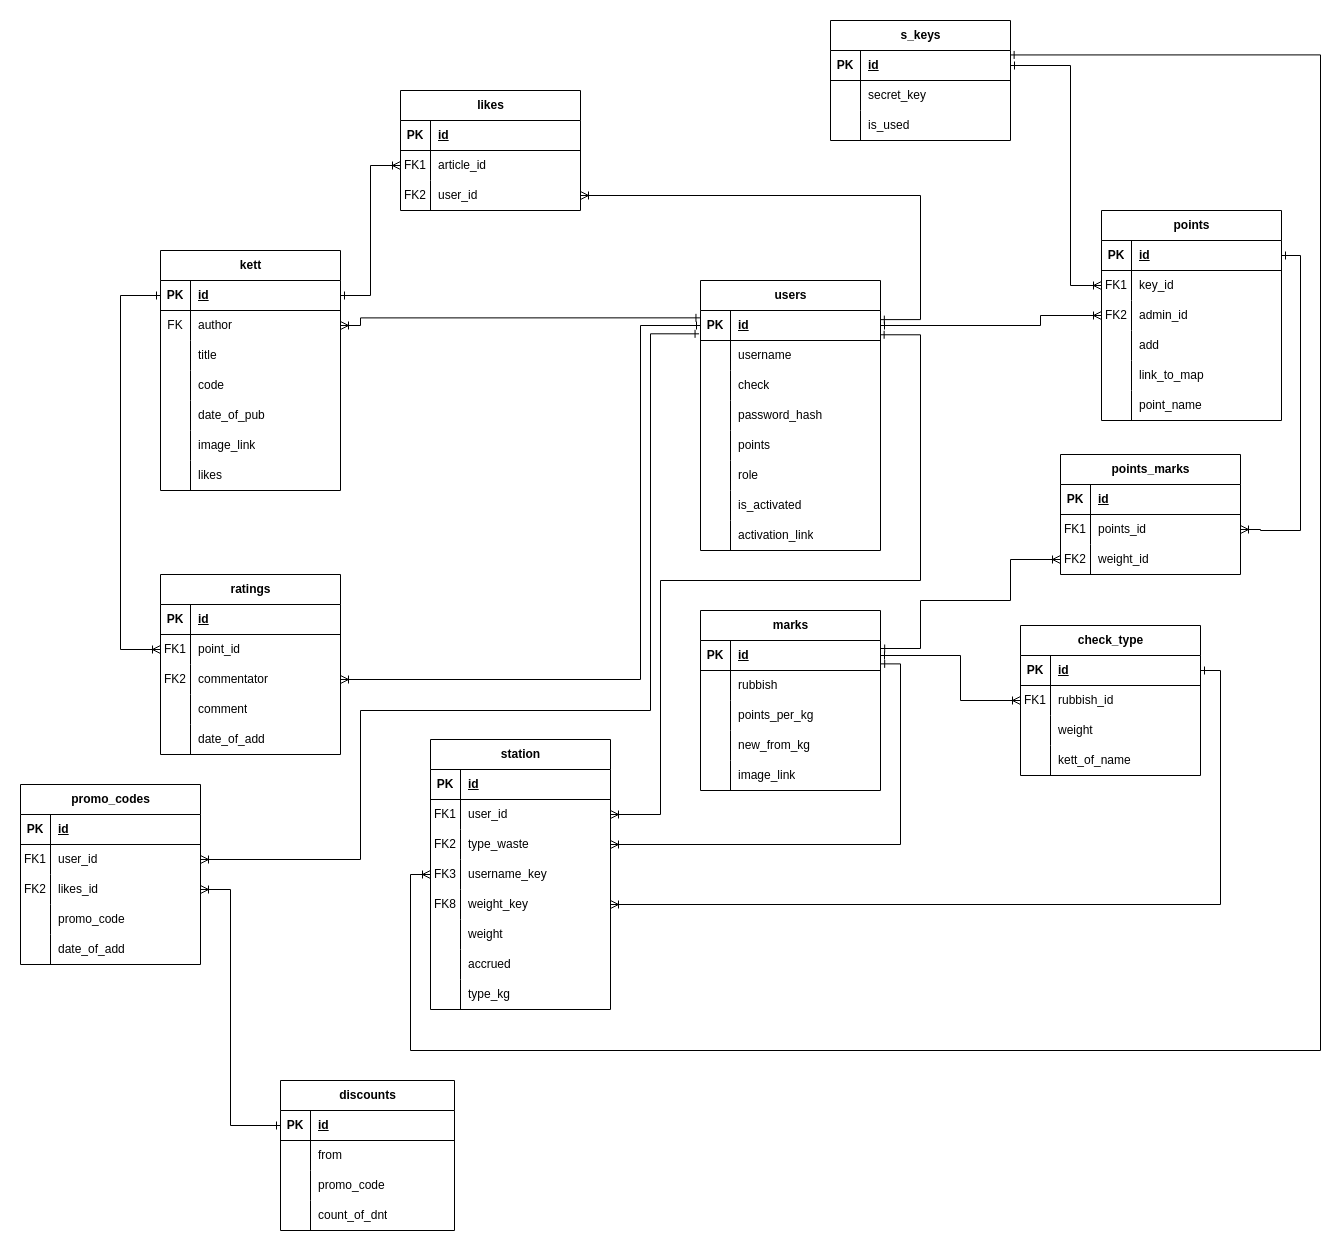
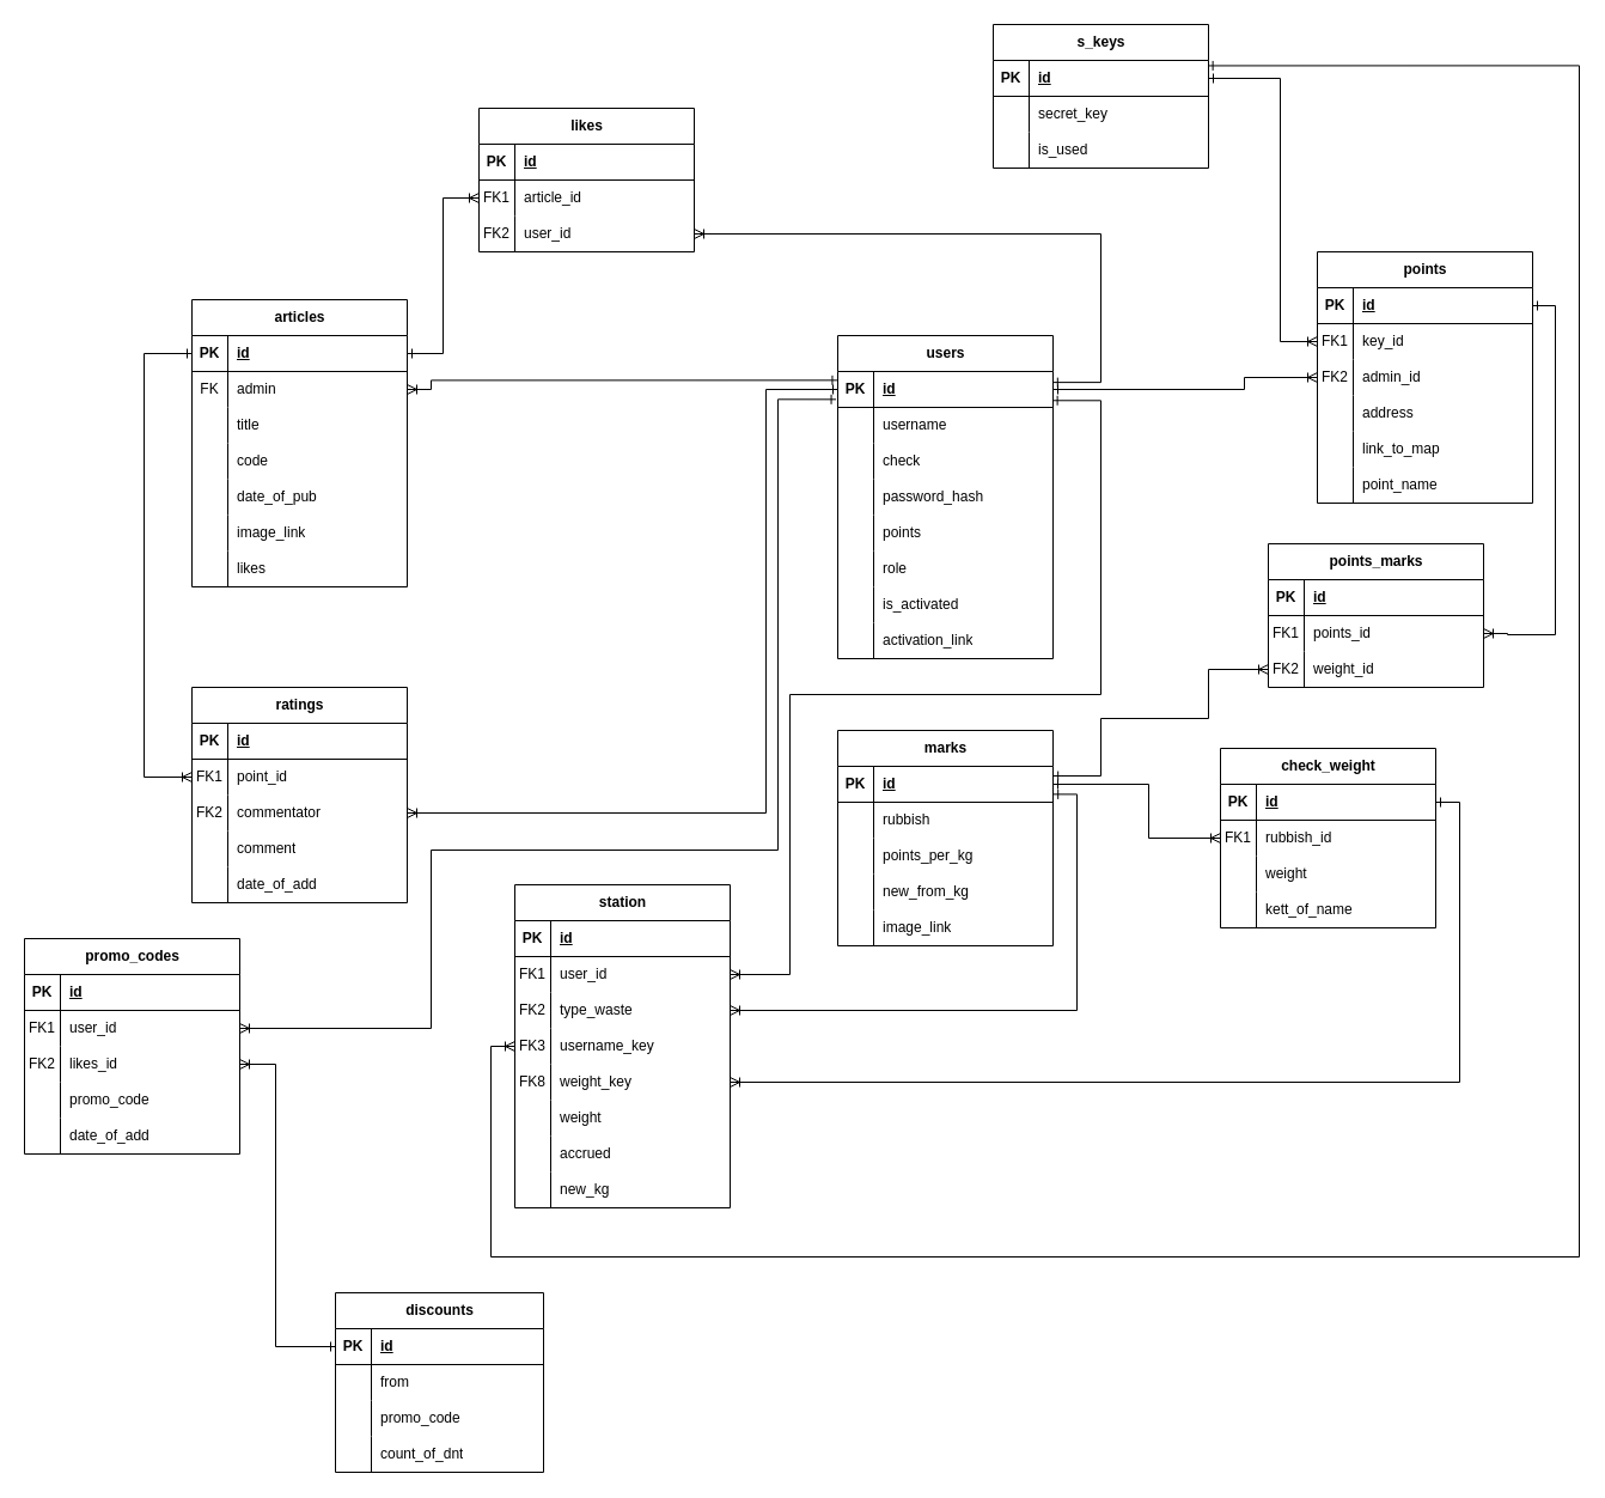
- <mxCell id="146" value="kett" style="shape=table;startSize=30;container=1;collapsible=1;childLayout=tableLayout;fixedRows=1;rowLines=0;fontStyle=1;align=center;resizeLast=1;html=1;" parent="1" vertex="1"><mxGeometry x="160" y="250" width="180" height="240" as="geometry" /></mxCell>
+ <mxCell id="146" value="articles" style="shape=table;startSize=30;container=1;collapsible=1;childLayout=tableLayout;fixedRows=1;rowLines=0;fontStyle=1;align=center;resizeLast=1;html=1;" parent="1" vertex="1"><mxGeometry x="160" y="250" width="180" height="240" as="geometry" /></mxCell>
- <mxCell id="152" value="author" style="shape=partialRectangle;connectable=0;fillColor=none;top=0;left=0;bottom=0;right=0;align=left;spacingLeft=6;overflow=hidden;whiteSpace=wrap;html=1;" parent="150" vertex="1"><mxGeometry x="30" width="150" height="30" as="geometry"><mxRectangle width="150" height="30" as="alternateBounds" /></mxGeometry></mxCell>
+ <mxCell id="152" value="admin" style="shape=partialRectangle;connectable=0;fillColor=none;top=0;left=0;bottom=0;right=0;align=left;spacingLeft=6;overflow=hidden;whiteSpace=wrap;html=1;" parent="150" vertex="1"><mxGeometry x="30" width="150" height="30" as="geometry"><mxRectangle width="150" height="30" as="alternateBounds" /></mxGeometry></mxCell>
- <mxCell id="24" value="add" style="shape=partialRectangle;connectable=0;fillColor=none;top=0;left=0;bottom=0;right=0;align=left;spacingLeft=6;overflow=hidden;whiteSpace=wrap;html=1;" parent="22" vertex="1"><mxGeometry x="30" width="150" height="30" as="geometry"><mxRectangle width="150" height="30" as="alternateBounds" /></mxGeometry></mxCell>
+ <mxCell id="24" value="address" style="shape=partialRectangle;connectable=0;fillColor=none;top=0;left=0;bottom=0;right=0;align=left;spacingLeft=6;overflow=hidden;whiteSpace=wrap;html=1;" parent="22" vertex="1"><mxGeometry x="30" width="150" height="30" as="geometry"><mxRectangle width="150" height="30" as="alternateBounds" /></mxGeometry></mxCell>
- <mxCell id="133" value="check_type" style="shape=table;startSize=30;container=1;collapsible=1;childLayout=tableLayout;fixedRows=1;rowLines=0;fontStyle=1;align=center;resizeLast=1;html=1;" parent="1" vertex="1"><mxGeometry x="1020" y="625" width="180" height="150" as="geometry" /></mxCell>
+ <mxCell id="133" value="check_weight" style="shape=table;startSize=30;container=1;collapsible=1;childLayout=tableLayout;fixedRows=1;rowLines=0;fontStyle=1;align=center;resizeLast=1;html=1;" parent="1" vertex="1"><mxGeometry x="1020" y="625" width="180" height="150" as="geometry" /></mxCell>
- <mxCell id="106" value="type_kg" style="shape=partialRectangle;connectable=0;fillColor=none;top=0;left=0;bottom=0;right=0;align=left;spacingLeft=6;overflow=hidden;whiteSpace=wrap;html=1;" parent="104" vertex="1"><mxGeometry x="30" width="150" height="30" as="geometry"><mxRectangle width="150" height="30" as="alternateBounds" /></mxGeometry></mxCell>
+ <mxCell id="106" value="new_kg" style="shape=partialRectangle;connectable=0;fillColor=none;top=0;left=0;bottom=0;right=0;align=left;spacingLeft=6;overflow=hidden;whiteSpace=wrap;html=1;" parent="104" vertex="1"><mxGeometry x="30" width="150" height="30" as="geometry"><mxRectangle width="150" height="30" as="alternateBounds" /></mxGeometry></mxCell>
